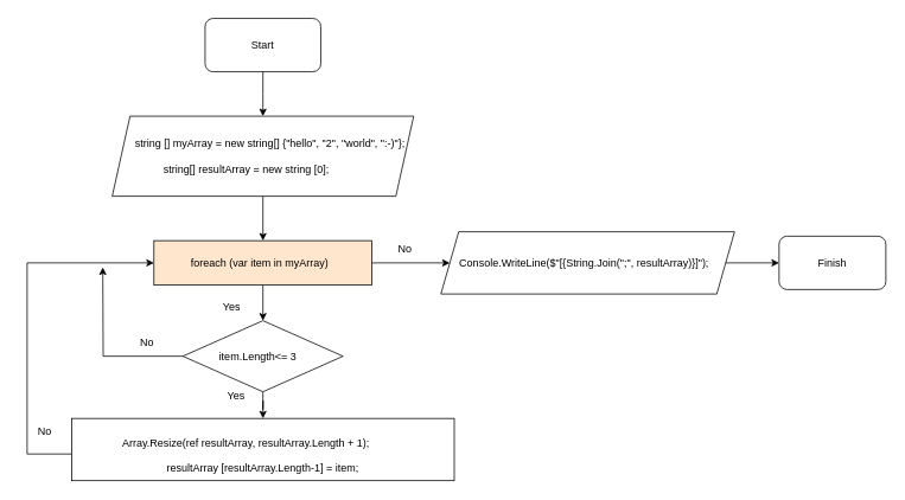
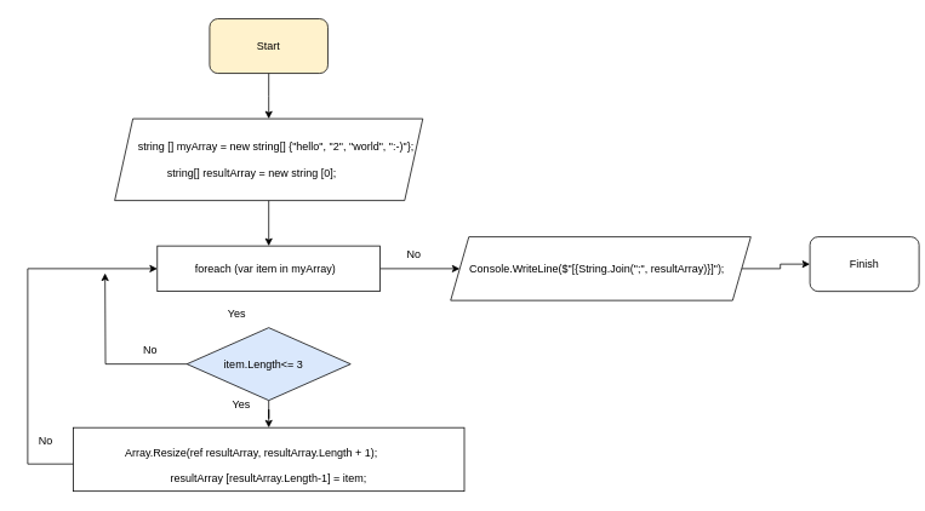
- <mxCell id="3" value="Start" style="rounded=1;whiteSpace=wrap;html=1;" vertex="1" parent="1"><mxGeometry x="230" y="20" width="130" height="60" as="geometry" /></mxCell>
+ <mxCell id="3" value="Start" style="rounded=1;whiteSpace=wrap;html=1;fillColor=#fff2cc;" vertex="1" parent="1"><mxGeometry x="230" y="20" width="130" height="60" as="geometry" /></mxCell>
- <mxCell id="8" value="&lt;p style=&quot;margin-left:-1.0cm;line-height:150%;background:transparent&quot; class=&quot;Bodytext2&quot;&gt;&amp;nbsp; &amp;nbsp; &amp;nbsp; &amp;nbsp; &amp;nbsp;foreach (var item in myArray)&lt;/p&gt;" style="whiteSpace=wrap;html=1;fillColor=#ffe6cc;" vertex="1" parent="1"><mxGeometry x="172.5" y="270" width="245" height="50" as="geometry" /></mxCell>
+ <mxCell id="8" value="&lt;p style=&quot;margin-left:-1.0cm;line-height:150%;background:transparent&quot; class=&quot;Bodytext2&quot;&gt;&amp;nbsp; &amp;nbsp; &amp;nbsp; &amp;nbsp; &amp;nbsp;foreach (var item in myArray)&lt;/p&gt;" style="whiteSpace=wrap;html=1;" vertex="1" parent="1"><mxGeometry x="172.5" y="270" width="245" height="50" as="geometry" /></mxCell>
- <mxCell id="11" value="Finish" style="rounded=1;whiteSpace=wrap;html=1;" vertex="1" parent="1"><mxGeometry x="875" y="265" width="120" height="60" as="geometry" /></mxCell>
+ <mxCell id="11" value="Finish" style="rounded=1;whiteSpace=wrap;html=1;" vertex="1" parent="1"><mxGeometry x="890" y="260" width="120" height="60" as="geometry" /></mxCell>
- <mxCell id="7" value="" style="edgeStyle=orthogonalEdgeStyle;rounded=0;orthogonalLoop=1;jettySize=auto;html=1;" edge="1" parent="1" source="8" target="14"><mxGeometry relative="1" as="geometry" /></mxCell>
- <mxCell id="14" value="&lt;p style=&quot;margin-left:-1.0cm;line-height:150%;background:transparent&quot; class=&quot;Bodytext2&quot;&gt;&lt;span lang=&quot;EN-US&quot;&gt;&amp;nbsp; &amp;nbsp; &amp;nbsp; &amp;nbsp; item.Length&amp;lt;= 3&lt;/span&gt;&lt;/p&gt;" style="rhombus;whiteSpace=wrap;html=1;" vertex="1" parent="1"><mxGeometry x="205" y="360" width="180" height="80" as="geometry" /></mxCell>
+ <mxCell id="14" value="&lt;p style=&quot;margin-left:-1.0cm;line-height:150%;background:transparent&quot; class=&quot;Bodytext2&quot;&gt;&lt;span lang=&quot;EN-US&quot;&gt;&amp;nbsp; &amp;nbsp; &amp;nbsp; &amp;nbsp; item.Length&amp;lt;= 3&lt;/span&gt;&lt;/p&gt;" style="rhombus;whiteSpace=wrap;html=1;fillColor=#dae8fc;" vertex="1" parent="1"><mxGeometry x="205" y="360" width="180" height="80" as="geometry" /></mxCell>
